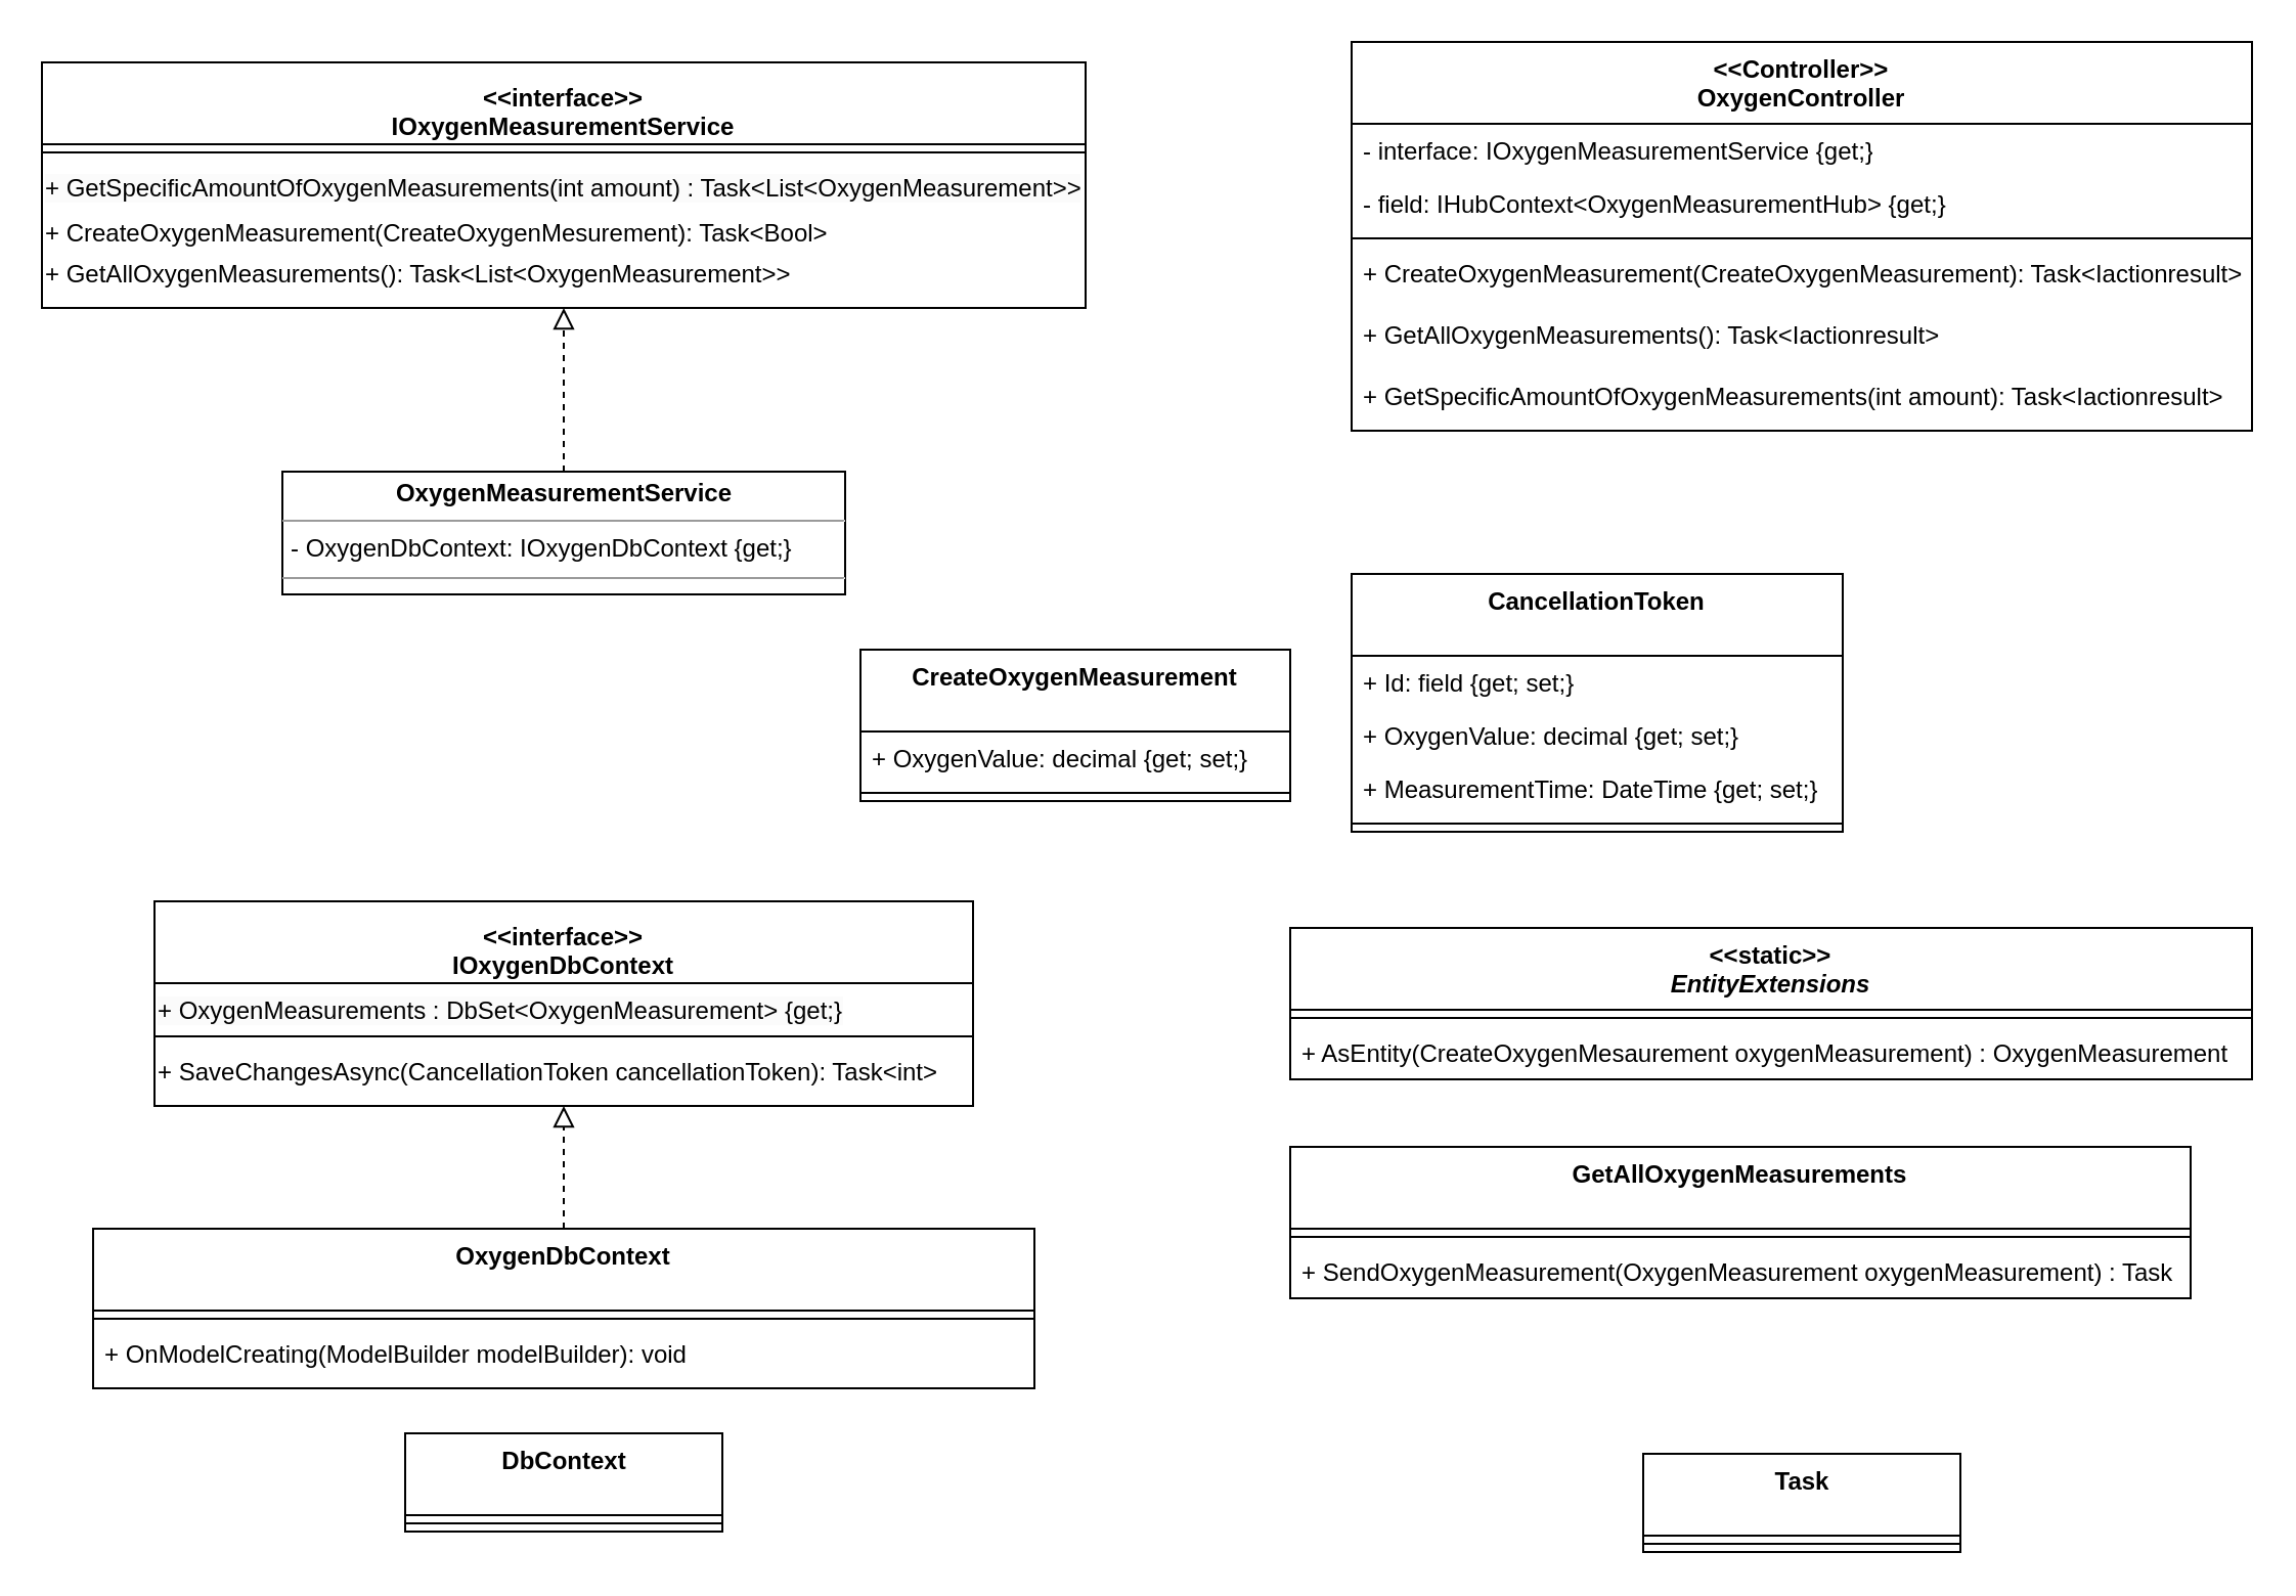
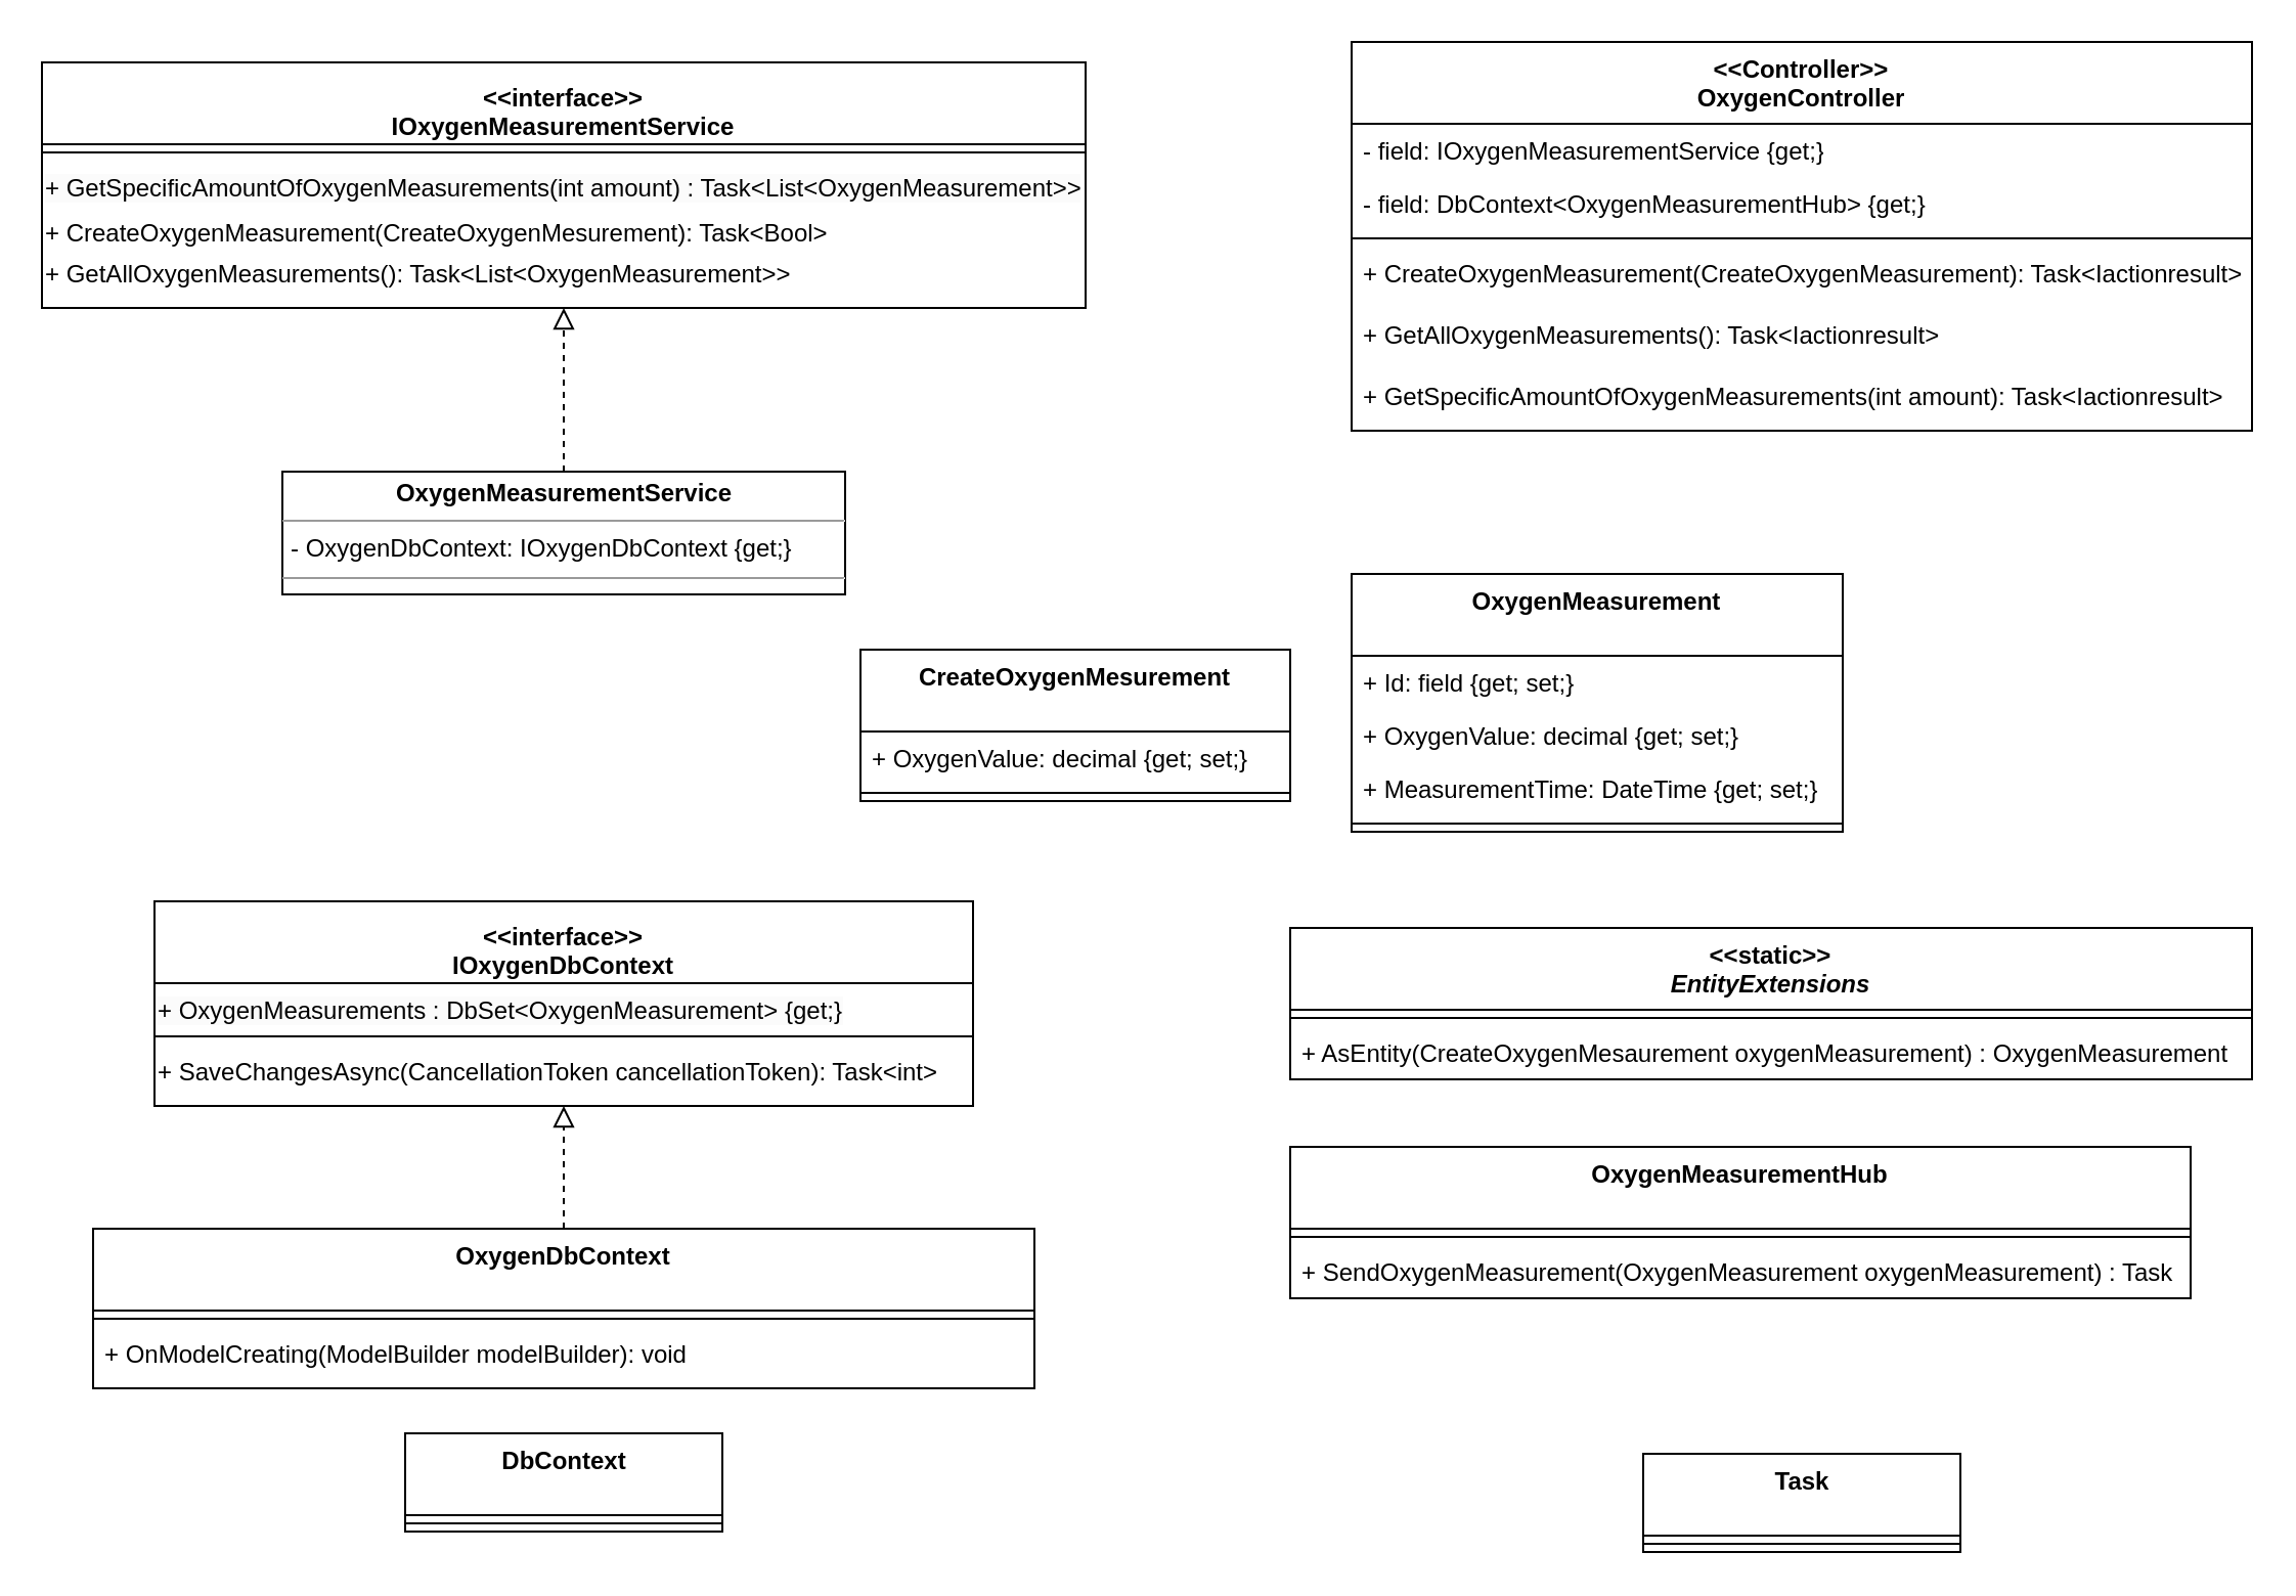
- <mxCell id="3" value="- interface:&amp;nbsp;IOxygenMeasurementService {get;}" style="text;strokeColor=none;fillColor=none;align=left;verticalAlign=top;spacingLeft=4;spacingRight=4;overflow=hidden;rotatable=0;points=[[0,0.5],[1,0.5]];portConstraint=eastwest;whiteSpace=wrap;html=1;" vertex="1" parent="2"><mxGeometry y="40" width="440" height="26" as="geometry" /></mxCell>
+ <mxCell id="3" value="- field:&amp;nbsp;IOxygenMeasurementService {get;}" style="text;strokeColor=none;fillColor=none;align=left;verticalAlign=top;spacingLeft=4;spacingRight=4;overflow=hidden;rotatable=0;points=[[0,0.5],[1,0.5]];portConstraint=eastwest;whiteSpace=wrap;html=1;" vertex="1" parent="2"><mxGeometry y="40" width="440" height="26" as="geometry" /></mxCell>
- <mxCell id="4" value="- field:&amp;nbsp;IHubContext&amp;lt;OxygenMeasurementHub&amp;gt; {get;}" style="text;strokeColor=none;fillColor=none;align=left;verticalAlign=top;spacingLeft=4;spacingRight=4;overflow=hidden;rotatable=0;points=[[0,0.5],[1,0.5]];portConstraint=eastwest;whiteSpace=wrap;html=1;" vertex="1" parent="2"><mxGeometry y="66" width="440" height="26" as="geometry" /></mxCell>
+ <mxCell id="4" value="- field:&amp;nbsp;DbContext&amp;lt;OxygenMeasurementHub&amp;gt; {get;}" style="text;strokeColor=none;fillColor=none;align=left;verticalAlign=top;spacingLeft=4;spacingRight=4;overflow=hidden;rotatable=0;points=[[0,0.5],[1,0.5]];portConstraint=eastwest;whiteSpace=wrap;html=1;" vertex="1" parent="2"><mxGeometry y="66" width="440" height="26" as="geometry" /></mxCell>
- <mxCell id="26" value="CancellationToken" style="swimlane;fontStyle=1;align=center;verticalAlign=top;childLayout=stackLayout;horizontal=1;startSize=40;horizontalStack=0;resizeParent=1;resizeParentMax=0;resizeLast=0;collapsible=1;marginBottom=0;whiteSpace=wrap;html=1;" vertex="1" parent="1"><mxGeometry x="660" y="280" width="240" height="126" as="geometry" /></mxCell>
+ <mxCell id="26" value="OxygenMeasurement" style="swimlane;fontStyle=1;align=center;verticalAlign=top;childLayout=stackLayout;horizontal=1;startSize=40;horizontalStack=0;resizeParent=1;resizeParentMax=0;resizeLast=0;collapsible=1;marginBottom=0;whiteSpace=wrap;html=1;" vertex="1" parent="1"><mxGeometry x="660" y="280" width="240" height="126" as="geometry" /></mxCell>
- <mxCell id="31" value="CreateOxygenMeasurement" style="swimlane;fontStyle=1;align=center;verticalAlign=top;childLayout=stackLayout;horizontal=1;startSize=40;horizontalStack=0;resizeParent=1;resizeParentMax=0;resizeLast=0;collapsible=1;marginBottom=0;whiteSpace=wrap;html=1;" vertex="1" parent="1"><mxGeometry x="420" y="317" width="210" height="74" as="geometry" /></mxCell>
+ <mxCell id="31" value="CreateOxygenMesurement" style="swimlane;fontStyle=1;align=center;verticalAlign=top;childLayout=stackLayout;horizontal=1;startSize=40;horizontalStack=0;resizeParent=1;resizeParentMax=0;resizeLast=0;collapsible=1;marginBottom=0;whiteSpace=wrap;html=1;" vertex="1" parent="1"><mxGeometry x="420" y="317" width="210" height="74" as="geometry" /></mxCell>
- <mxCell id="37" value="GetAllOxygenMeasurements" style="swimlane;fontStyle=1;align=center;verticalAlign=top;childLayout=stackLayout;horizontal=1;startSize=40;horizontalStack=0;resizeParent=1;resizeParentMax=0;resizeLast=0;collapsible=1;marginBottom=0;whiteSpace=wrap;html=1;" vertex="1" parent="1"><mxGeometry x="630" y="560" width="440" height="74" as="geometry" /></mxCell>
+ <mxCell id="37" value="OxygenMeasurementHub" style="swimlane;fontStyle=1;align=center;verticalAlign=top;childLayout=stackLayout;horizontal=1;startSize=40;horizontalStack=0;resizeParent=1;resizeParentMax=0;resizeLast=0;collapsible=1;marginBottom=0;whiteSpace=wrap;html=1;" vertex="1" parent="1"><mxGeometry x="630" y="560" width="440" height="74" as="geometry" /></mxCell>
